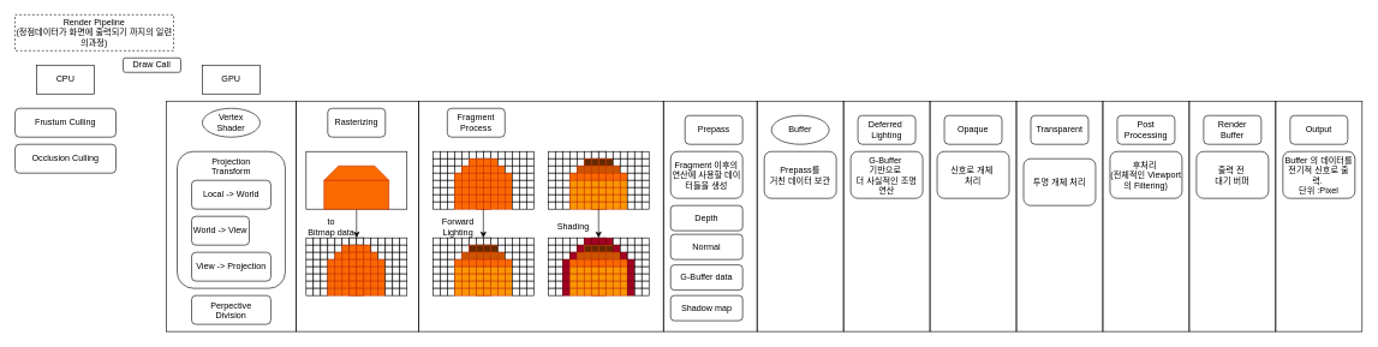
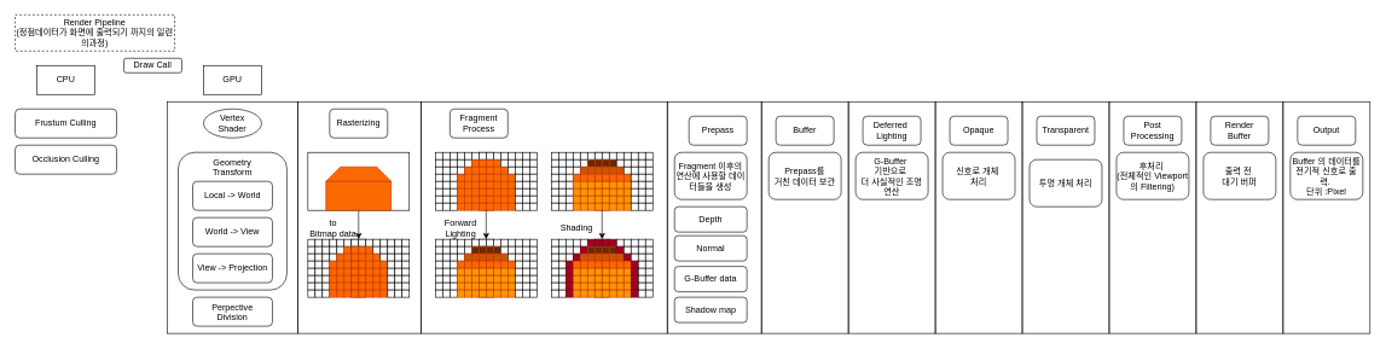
- <mxCell id="669" value="Buffer" style="ellipse;whiteSpace=wrap;html=1;" vertex="1" parent="1"><mxGeometry x="1070" y="160" width="80" height="40" as="geometry" /></mxCell>
+ <mxCell id="669" value="Buffer" style="rounded=1;whiteSpace=wrap;html=1;" vertex="1" parent="1"><mxGeometry x="1070" y="160" width="80" height="40" as="geometry" /></mxCell>
- <mxCell id="9" value="Projection&lt;div&gt;Transform&lt;/div&gt;" style="rounded=1;whiteSpace=wrap;html=1;verticalAlign=top;" vertex="1" parent="1"><mxGeometry x="245" y="210" width="150" height="190" as="geometry" /></mxCell>
+ <mxCell id="9" value="Geometry&lt;div&gt;Transform&lt;/div&gt;" style="rounded=1;whiteSpace=wrap;html=1;verticalAlign=top;" vertex="1" parent="1"><mxGeometry x="245" y="210" width="150" height="190" as="geometry" /></mxCell>
- <mxCell id="11" value="World -&amp;gt; View" style="rounded=1;whiteSpace=wrap;html=1;" vertex="1" parent="1"><mxGeometry x="265" y="300" width="80" height="40" as="geometry" /></mxCell>
+ <mxCell id="11" value="World -&amp;gt; View" style="rounded=1;whiteSpace=wrap;html=1;" vertex="1" parent="1"><mxGeometry x="265" y="300" width="110" height="40" as="geometry" /></mxCell>
